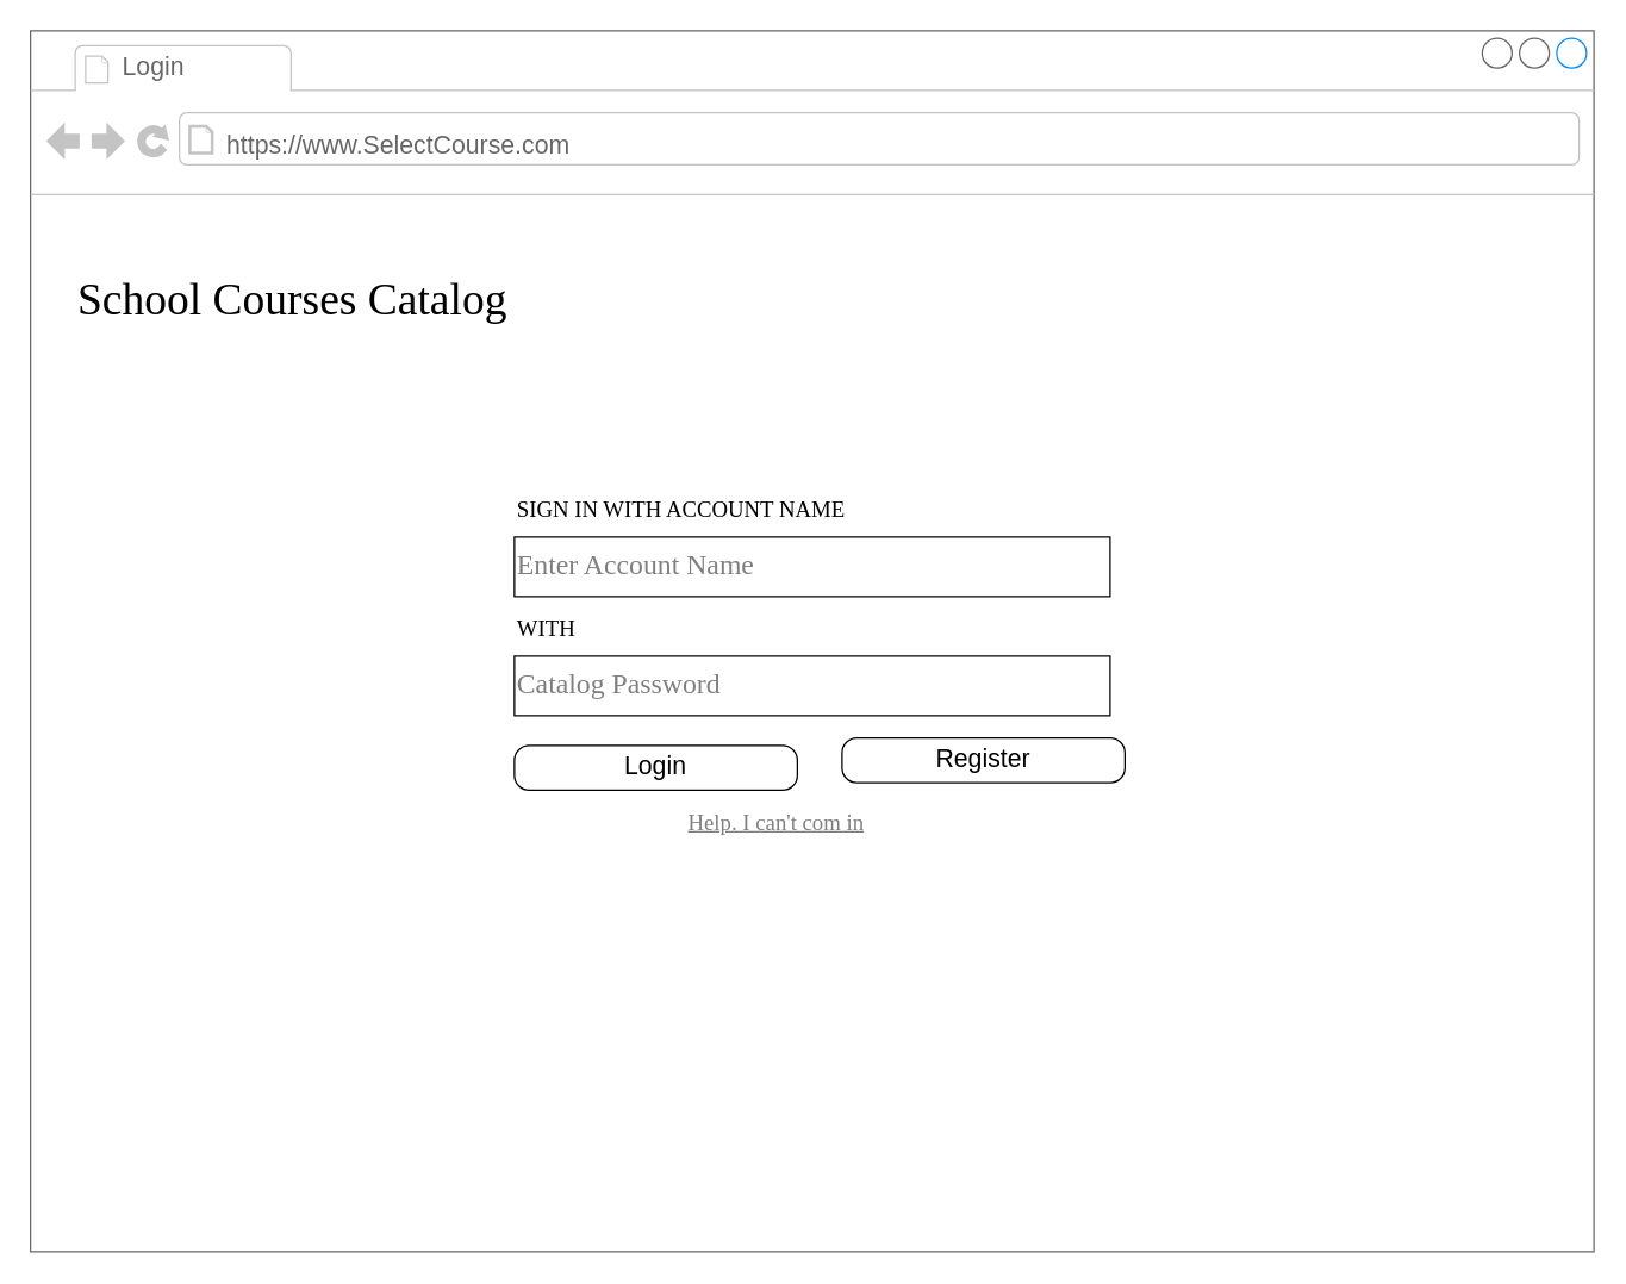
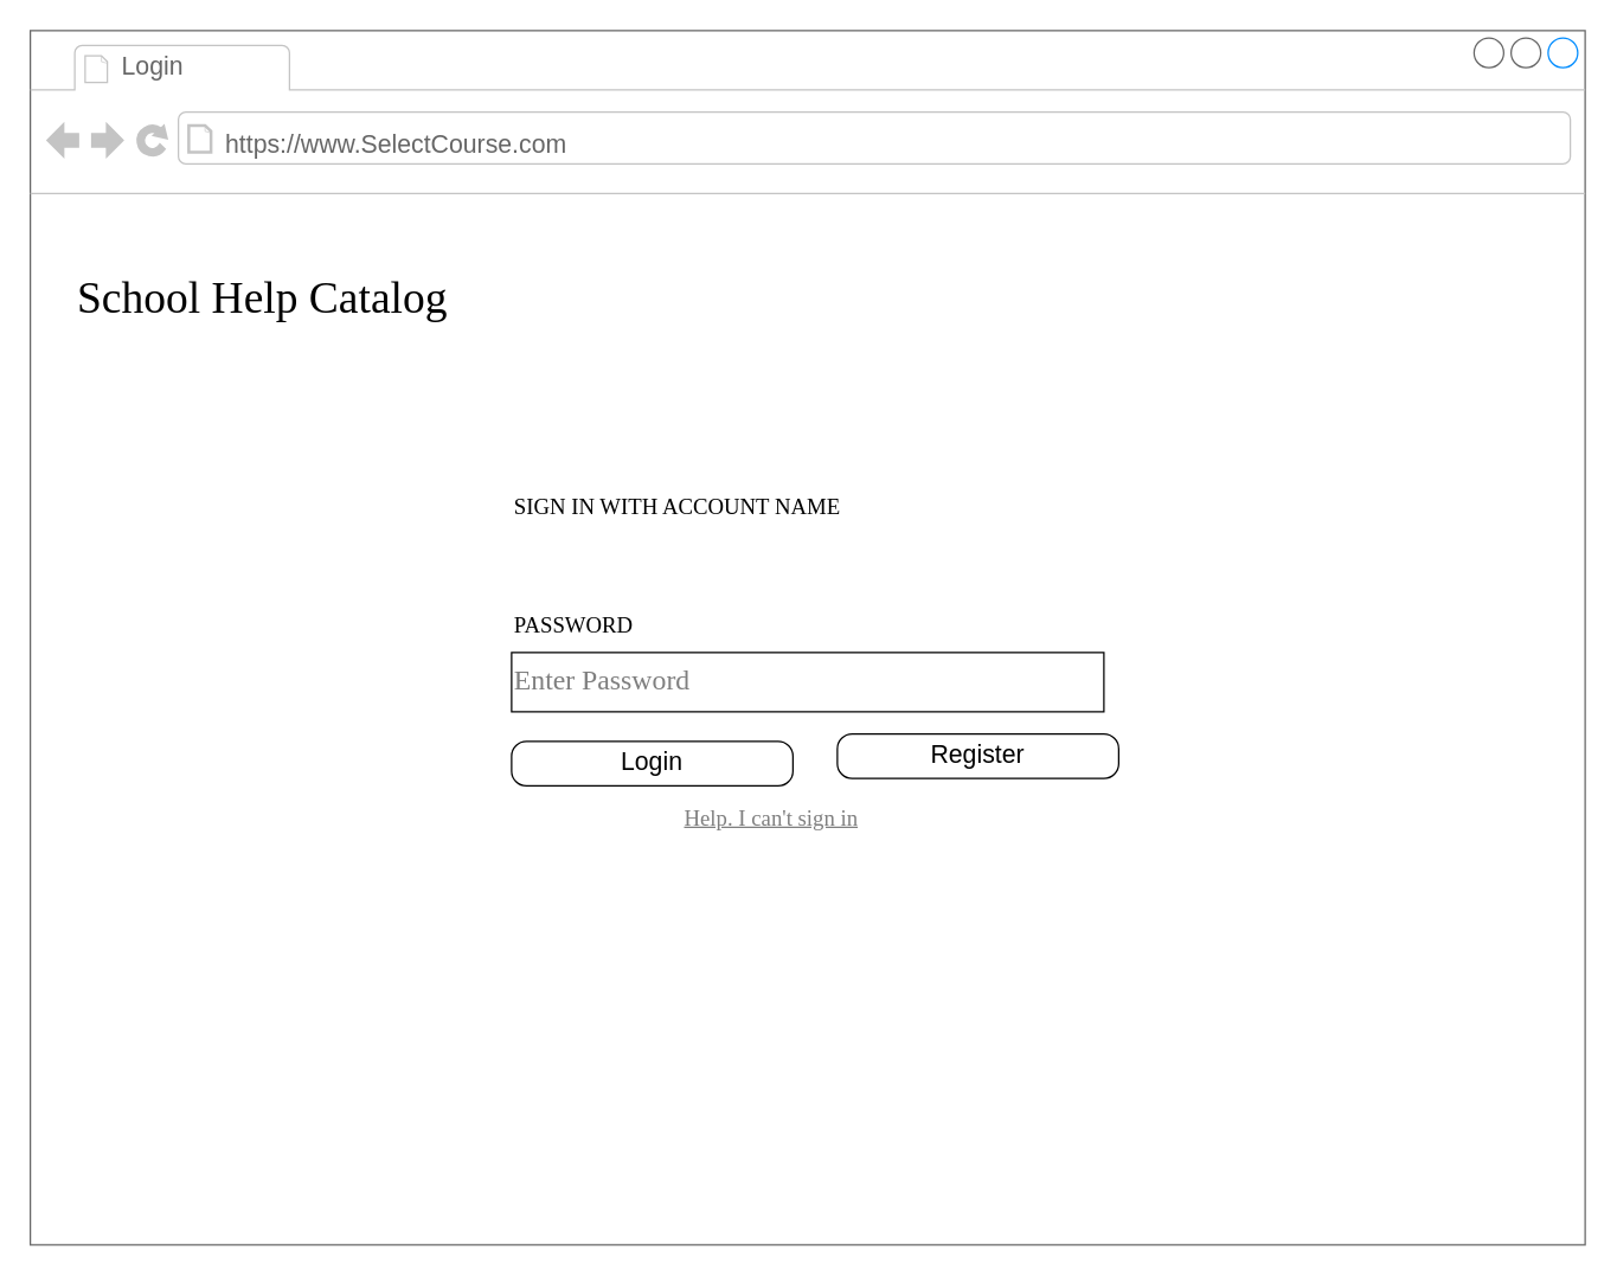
- <mxCell id="5" value="School Courses Catalog" style="text;html=1;points=[];align=left;verticalAlign=top;spacingTop=-4;fontSize=30;fontFamily=Verdana" parent="2" vertex="1"><mxGeometry x="30" y="160" width="340" height="50" as="geometry" /></mxCell>
+ <mxCell id="5" value="School Help Catalog" style="text;html=1;points=[];align=left;verticalAlign=top;spacingTop=-4;fontSize=30;fontFamily=Verdana" parent="2" vertex="1"><mxGeometry x="30" y="160" width="340" height="50" as="geometry" /></mxCell>
- <mxCell id="6" value="&lt;div style=&quot;font-size: 19px ; line-height: 1.7&quot; align=&quot;center&quot;&gt;&lt;font style=&quot;font-size: 19px&quot; color=&quot;#7F7F7F&quot;&gt;Enter Account Name&lt;br&gt;&lt;/font&gt;&lt;/div&gt;&lt;div style=&quot;font-size: 19px&quot;&gt;&lt;font style=&quot;font-size: 19px&quot; color=&quot;#7F7F7F&quot;&gt;&lt;br&gt;&lt;/font&gt;&lt;/div&gt;" style="text;html=1;points=[];align=left;verticalAlign=top;spacingTop=-4;fontSize=15;fontFamily=Verdana;rounded=0;strokeColor=default;" parent="2" vertex="1"><mxGeometry x="325" y="340" width="400" height="40" as="geometry" /></mxCell>
- <mxCell id="12" value="WITH" style="text;html=1;points=[];align=left;verticalAlign=top;spacingTop=-4;fontSize=15;fontFamily=Verdana" parent="2" vertex="1"><mxGeometry x="325" y="390" width="170" height="30" as="geometry" /></mxCell>
+ <mxCell id="12" value="PASSWORD" style="text;html=1;points=[];align=left;verticalAlign=top;spacingTop=-4;fontSize=15;fontFamily=Verdana" parent="2" vertex="1"><mxGeometry x="325" y="390" width="170" height="30" as="geometry" /></mxCell>
- <mxCell id="10" value="&lt;div style=&quot;font-size: 19px ; line-height: 1.7&quot; align=&quot;center&quot;&gt;&lt;font style=&quot;font-size: 19px&quot; color=&quot;#7F7F7F&quot;&gt;Catalog Password&lt;/font&gt;&lt;/div&gt;&lt;div style=&quot;font-size: 19px&quot;&gt;&lt;font style=&quot;font-size: 19px&quot; color=&quot;#7F7F7F&quot;&gt;&lt;br&gt;&lt;/font&gt;&lt;/div&gt;" style="text;html=1;points=[];align=left;verticalAlign=top;spacingTop=-4;fontSize=15;fontFamily=Verdana;rounded=0;strokeColor=default;" parent="2" vertex="1"><mxGeometry x="325" y="420" width="400" height="40" as="geometry" /></mxCell>
+ <mxCell id="10" value="&lt;div style=&quot;font-size: 19px ; line-height: 1.7&quot; align=&quot;center&quot;&gt;&lt;font style=&quot;font-size: 19px&quot; color=&quot;#7F7F7F&quot;&gt;Enter Password&lt;/font&gt;&lt;/div&gt;&lt;div style=&quot;font-size: 19px&quot;&gt;&lt;font style=&quot;font-size: 19px&quot; color=&quot;#7F7F7F&quot;&gt;&lt;br&gt;&lt;/font&gt;&lt;/div&gt;" style="text;html=1;points=[];align=left;verticalAlign=top;spacingTop=-4;fontSize=15;fontFamily=Verdana;rounded=0;strokeColor=default;" parent="2" vertex="1"><mxGeometry x="325" y="420" width="400" height="40" as="geometry" /></mxCell>
- <mxCell id="7" value="&lt;font color=&quot;#7F7F7F&quot;&gt;&lt;u&gt;Help. I can't com in&lt;/u&gt;&lt;br&gt;&lt;/font&gt;" style="text;html=1;points=[];align=left;verticalAlign=top;spacingTop=-4;fontSize=15;fontFamily=Verdana;strokeColor=none;fillColor=none;dashed=1;" parent="2" vertex="1"><mxGeometry x="440" y="520" width="170" height="30" as="geometry" /></mxCell>
+ <mxCell id="7" value="&lt;font color=&quot;#7F7F7F&quot;&gt;&lt;u&gt;Help. I can't sign in&lt;/u&gt;&lt;br&gt;&lt;/font&gt;" style="text;html=1;points=[];align=left;verticalAlign=top;spacingTop=-4;fontSize=15;fontFamily=Verdana;strokeColor=none;fillColor=none;dashed=1;" parent="2" vertex="1"><mxGeometry x="440" y="520" width="170" height="30" as="geometry" /></mxCell>
